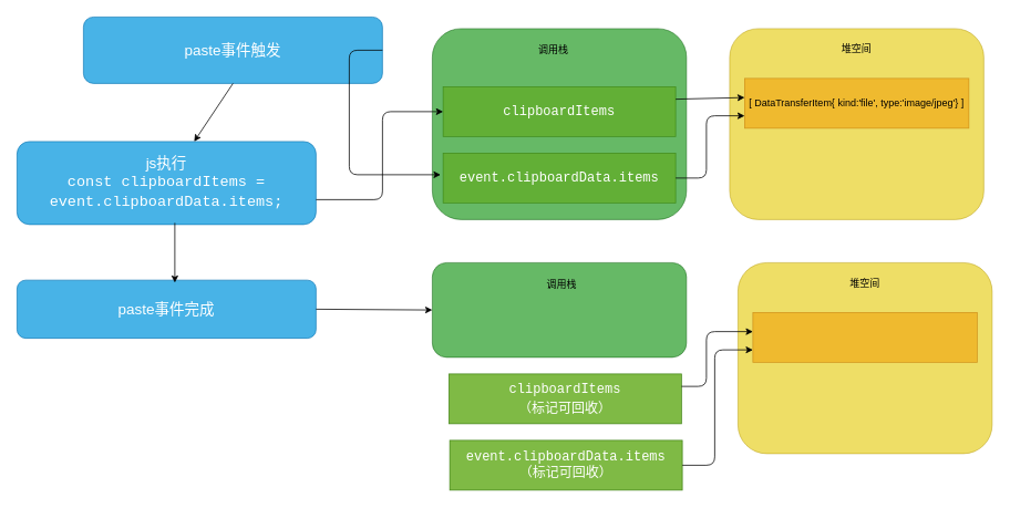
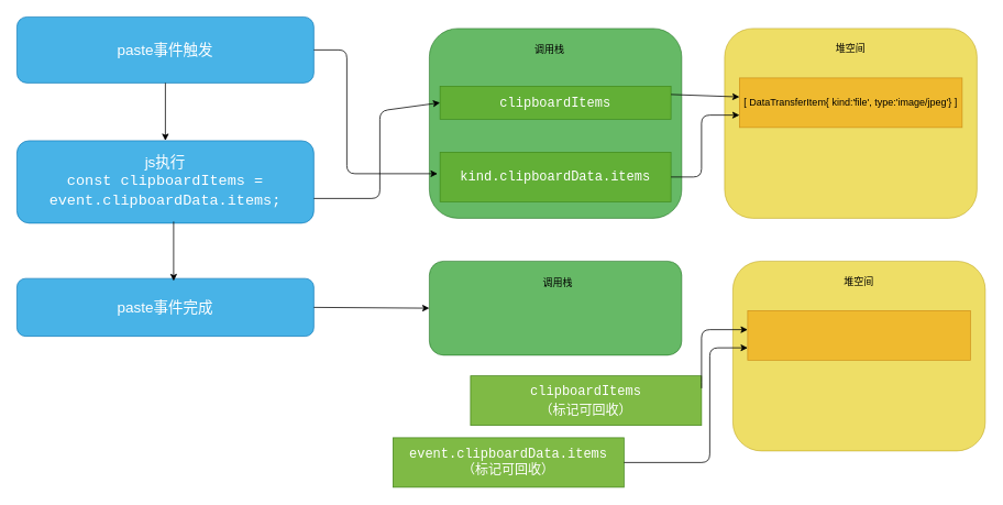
- <mxCell id="4" value="paste事件触发" style="rounded=1;whiteSpace=wrap;html=1;fillColor=#1ba1e2;fontColor=#ffffff;strokeColor=#006EAF;opacity=80;labelBackgroundColor=none;fontSize=18;" parent="1" vertex="1"><mxGeometry x="100" y="20" width="360" height="80" as="geometry" /></mxCell>
+ <mxCell id="4" value="paste事件触发" style="rounded=1;whiteSpace=wrap;html=1;fillColor=#1ba1e2;fontColor=#ffffff;strokeColor=#006EAF;opacity=80;labelBackgroundColor=none;fontSize=18;" parent="1" vertex="1"><mxGeometry x="20" y="20" width="360" height="80" as="geometry" /></mxCell>
- <mxCell id="7" value="&lt;div style=&quot;font-family: Menlo, Monaco, &amp;quot;Courier New&amp;quot;, monospace; font-size: 16px; line-height: 24px;&quot;&gt;&lt;span style=&quot;&quot;&gt;clipboardItems&lt;/span&gt;&lt;/div&gt;" style="rounded=0;whiteSpace=wrap;html=1;opacity=60;fillColor=#60a917;fontColor=#ffffff;strokeColor=#2D7600;labelBackgroundColor=none;" parent="1" vertex="1"><mxGeometry x="533" y="104" width="280" height="60" as="geometry" /></mxCell>
+ <mxCell id="7" value="&lt;div style=&quot;font-family: Menlo, Monaco, &amp;quot;Courier New&amp;quot;, monospace; font-size: 16px; line-height: 24px;&quot;&gt;&lt;span style=&quot;&quot;&gt;clipboardItems&lt;/span&gt;&lt;/div&gt;" style="rounded=0;whiteSpace=wrap;html=1;opacity=60;fillColor=#60a917;fontColor=#ffffff;strokeColor=#2D7600;labelBackgroundColor=none;" parent="1" vertex="1"><mxGeometry x="533" y="104" width="280" height="40" as="geometry" /></mxCell>
- <mxCell id="6" value="&lt;font face=&quot;Menlo, Monaco, Courier New, monospace&quot;&gt;&lt;span style=&quot;font-size: 16px;&quot;&gt;event.clipboardData.items&lt;/span&gt;&lt;/font&gt;" style="rounded=0;whiteSpace=wrap;html=1;opacity=60;fillColor=#60a917;fontColor=#ffffff;strokeColor=#2D7600;labelBackgroundColor=none;" parent="1" vertex="1"><mxGeometry x="533" y="184" width="280" height="60" as="geometry" /></mxCell>
+ <mxCell id="6" value="&lt;font face=&quot;Menlo, Monaco, Courier New, monospace&quot;&gt;&lt;span style=&quot;font-size: 16px;&quot;&gt;kind.clipboardData.items&lt;/span&gt;&lt;/font&gt;" style="rounded=0;whiteSpace=wrap;html=1;opacity=60;fillColor=#60a917;fontColor=#ffffff;strokeColor=#2D7600;labelBackgroundColor=none;" parent="1" vertex="1"><mxGeometry x="533" y="184" width="280" height="60" as="geometry" /></mxCell>
- <mxCell id="21" value="&lt;div style=&quot;font-family: Menlo, Monaco, &amp;quot;Courier New&amp;quot;, monospace; font-size: 16px; line-height: 24px;&quot;&gt;&lt;span style=&quot;&quot;&gt;clipboardItems &lt;br&gt;（标记可回收）&lt;/span&gt;&lt;/div&gt;" style="rounded=0;whiteSpace=wrap;html=1;opacity=80;fillColor=#60a917;fontColor=#ffffff;strokeColor=#2D7600;labelBackgroundColor=none;" parent="1" vertex="1"><mxGeometry x="540" y="450" width="280" height="60" as="geometry" /></mxCell>
+ <mxCell id="21" value="&lt;div style=&quot;font-family: Menlo, Monaco, &amp;quot;Courier New&amp;quot;, monospace; font-size: 16px; line-height: 24px;&quot;&gt;&lt;span style=&quot;&quot;&gt;clipboardItems &lt;br&gt;（标记可回收）&lt;/span&gt;&lt;/div&gt;" style="rounded=0;whiteSpace=wrap;html=1;opacity=80;fillColor=#60a917;fontColor=#ffffff;strokeColor=#2D7600;labelBackgroundColor=none;" parent="1" vertex="1"><mxGeometry x="570" y="455" width="280" height="60" as="geometry" /></mxCell>
- <mxCell id="20" value="&lt;font face=&quot;Menlo, Monaco, Courier New, monospace&quot;&gt;&lt;span style=&quot;font-size: 16px;&quot;&gt;event.clipboardData.items&lt;br&gt;（标记可回收）&lt;/span&gt;&lt;/font&gt;" style="rounded=0;whiteSpace=wrap;html=1;opacity=80;fillColor=#60a917;fontColor=#ffffff;strokeColor=#2D7600;labelBackgroundColor=none;" parent="1" vertex="1"><mxGeometry x="541" y="530" width="280" height="60" as="geometry" /></mxCell>
+ <mxCell id="20" value="&lt;font face=&quot;Menlo, Monaco, Courier New, monospace&quot;&gt;&lt;span style=&quot;font-size: 16px;&quot;&gt;event.clipboardData.items&lt;br&gt;（标记可回收）&lt;/span&gt;&lt;/font&gt;" style="rounded=0;whiteSpace=wrap;html=1;opacity=80;fillColor=#60a917;fontColor=#ffffff;strokeColor=#2D7600;labelBackgroundColor=none;" parent="1" vertex="1"><mxGeometry x="476" y="530" width="280" height="60" as="geometry" /></mxCell>
